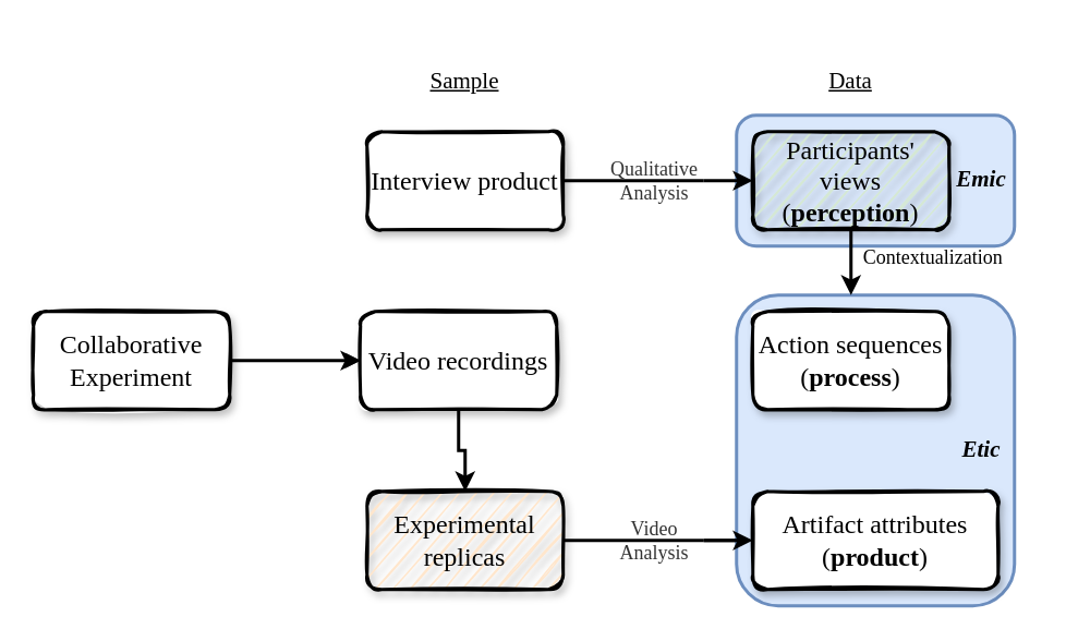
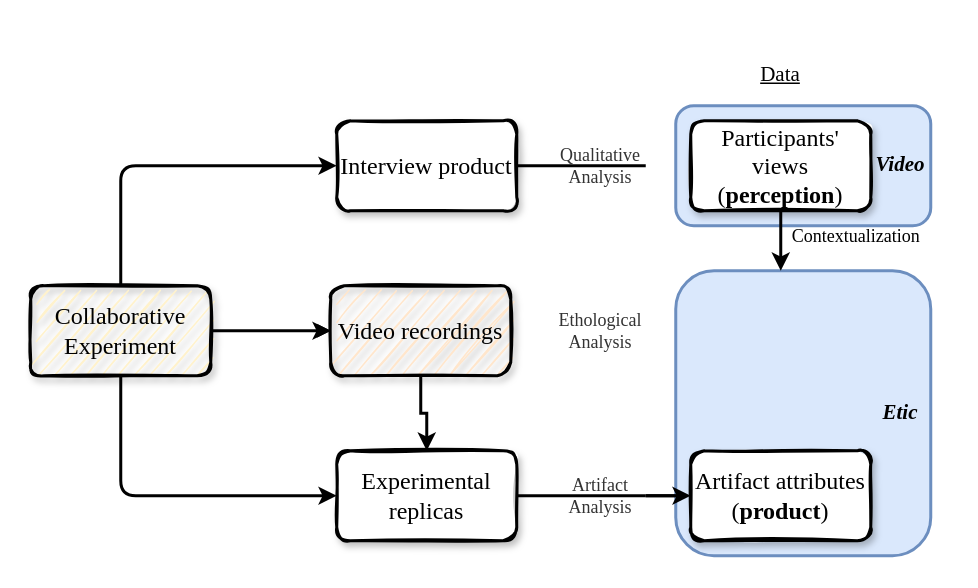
- <mxCell id="21" value="&lt;u&gt;Sample&lt;/u&gt;" style="rounded=0;whiteSpace=wrap;html=1;fontSize=14;fillColor=none;strokeColor=none;fontFamily=Georgia;" parent="1" vertex="1"><mxGeometry x="224" y="20" width="120" height="60" as="geometry" /></mxCell>
+ <mxCell id="5" value="" style="edgeStyle=orthogonalEdgeStyle;rounded=1;orthogonalLoop=1;jettySize=auto;html=1;entryX=0;entryY=0.5;entryDx=0;entryDy=0;strokeWidth=2;" parent="1" source="9" target="11" edge="1"><mxGeometry relative="1" as="geometry"><mxPoint x="80" y="80" as="targetPoint" /><Array as="points"><mxPoint x="80" y="110" /></Array></mxGeometry></mxCell>
- <mxCell id="10" value="" style="edgeStyle=orthogonalEdgeStyle;rounded=0;orthogonalLoop=1;jettySize=auto;html=1;fontSize=14;startArrow=none;strokeWidth=2;" parent="1" source="2" target="17" edge="1"><mxGeometry relative="1" as="geometry" /></mxCell>
- <mxCell id="17" value="&lt;span style=&quot;font-size: 16px;&quot;&gt;Participants' views (&lt;b&gt;perception&lt;/b&gt;)&lt;/span&gt;" style="whiteSpace=wrap;html=1;rounded=1;shadow=1;sketch=1;strokeWidth=2;fontFamily=Georgia;fillColor=#d5e8d4;" parent="1" vertex="1"><mxGeometry x="460" y="80" width="120" height="60" as="geometry" /></mxCell>
+ <mxCell id="17" value="&lt;span style=&quot;font-size: 16px;&quot;&gt;Participants' views (&lt;b&gt;perception&lt;/b&gt;)&lt;/span&gt;" style="whiteSpace=wrap;html=1;rounded=1;shadow=1;sketch=1;strokeWidth=2;fontFamily=Georgia;" parent="1" vertex="1"><mxGeometry x="460" y="80" width="120" height="60" as="geometry" /></mxCell>
- <mxCell id="24" value="&lt;i&gt;&lt;font style=&quot;font-size: 14px;&quot;&gt;&lt;b&gt;Emic&lt;/b&gt;&lt;/font&gt;&lt;/i&gt;" style="text;html=1;strokeColor=none;fillColor=none;align=center;verticalAlign=middle;whiteSpace=wrap;rounded=0;shadow=0;sketch=0;fontFamily=Georgia;" parent="1" vertex="1"><mxGeometry x="570" y="95" width="60" height="30" as="geometry" /></mxCell>
+ <mxCell id="24" value="&lt;i&gt;&lt;font style=&quot;font-size: 14px;&quot;&gt;&lt;b&gt;Video&lt;/b&gt;&lt;/font&gt;&lt;/i&gt;" style="text;html=1;strokeColor=none;fillColor=none;align=center;verticalAlign=middle;whiteSpace=wrap;rounded=0;shadow=0;sketch=0;fontFamily=Georgia;" parent="1" vertex="1"><mxGeometry x="570" y="95" width="60" height="30" as="geometry" /></mxCell>
- <mxCell id="9" value="&lt;font style=&quot;font-size: 16px;&quot;&gt;Collaborative Experiment&lt;/font&gt;" style="rounded=1;whiteSpace=wrap;html=1;shadow=1;sketch=1;glass=0;strokeWidth=2;fontFamily=Georgia;" parent="1" vertex="1"><mxGeometry x="20" y="190" width="120" height="60" as="geometry" /></mxCell>
+ <mxCell id="9" value="&lt;font style=&quot;font-size: 16px;&quot;&gt;Collaborative Experiment&lt;/font&gt;" style="rounded=1;whiteSpace=wrap;html=1;shadow=1;sketch=1;glass=0;strokeWidth=2;fontFamily=Georgia;fillColor=#fff2cc;" parent="1" vertex="1"><mxGeometry x="20" y="190" width="120" height="60" as="geometry" /></mxCell>
- <mxCell id="13" value="&lt;font style=&quot;font-size: 16px;&quot;&gt;Video recordings&lt;/font&gt;" style="whiteSpace=wrap;html=1;rounded=1;shadow=1;sketch=1;strokeWidth=2;fontFamily=Georgia;" parent="1" vertex="1"><mxGeometry x="220" y="190" width="120" height="60" as="geometry" /></mxCell>
+ <mxCell id="13" value="&lt;font style=&quot;font-size: 16px;&quot;&gt;Video recordings&lt;/font&gt;" style="whiteSpace=wrap;html=1;rounded=1;shadow=1;sketch=1;strokeWidth=2;fontFamily=Georgia;fillColor=#ffe6cc;" parent="1" vertex="1"><mxGeometry x="220" y="190" width="120" height="60" as="geometry" /></mxCell>
+ <mxCell id="23" value="Ethological&lt;br style=&quot;font-size: 12px;&quot;&gt;Analysis" style="text;html=1;strokeColor=#666666;fillColor=#f5f5f5;align=center;verticalAlign=middle;whiteSpace=wrap;rounded=0;fontSize=12;fontColor=#333333;opacity=0;fontFamily=Georgia;" parent="1" vertex="1"><mxGeometry x="370" y="205" width="60" height="30" as="geometry" /></mxCell>
- <mxCell id="18" value="&lt;span style=&quot;font-size: 16px;&quot;&gt;Action sequences (&lt;b&gt;process&lt;/b&gt;)&lt;/span&gt;" style="whiteSpace=wrap;html=1;rounded=1;shadow=1;sketch=1;strokeWidth=2;fontFamily=Georgia;" parent="1" vertex="1"><mxGeometry x="460" y="190" width="120" height="60" as="geometry" /></mxCell>
+ <mxCell id="8" value="" style="edgeStyle=orthogonalEdgeStyle;rounded=1;orthogonalLoop=1;jettySize=auto;html=1;entryX=0;entryY=0.5;entryDx=0;entryDy=0;strokeWidth=2;" parent="1" source="9" target="15" edge="1"><mxGeometry relative="1" as="geometry"><mxPoint x="160" y="360" as="targetPoint" /><Array as="points"><mxPoint x="80" y="330" /></Array></mxGeometry></mxCell>
- <mxCell id="15" value="&lt;font style=&quot;font-size: 16px;&quot;&gt;Experimental &lt;br&gt;replicas&lt;/font&gt;" style="whiteSpace=wrap;html=1;rounded=1;shadow=1;sketch=1;strokeWidth=2;fontFamily=Georgia;fillColor=#ffe6cc;" parent="1" vertex="1"><mxGeometry x="224" y="300" width="120" height="60" as="geometry" /></mxCell>
+ <mxCell id="15" value="&lt;font style=&quot;font-size: 16px;&quot;&gt;Experimental &lt;br&gt;replicas&lt;/font&gt;" style="whiteSpace=wrap;html=1;rounded=1;shadow=1;sketch=1;strokeWidth=2;fontFamily=Georgia;" parent="1" vertex="1"><mxGeometry x="224" y="300" width="120" height="60" as="geometry" /></mxCell>
- <mxCell id="28" value="Video&lt;br&gt;Analysis" style="text;html=1;strokeColor=#666666;fillColor=#f5f5f5;align=center;verticalAlign=middle;whiteSpace=wrap;rounded=0;fontSize=12;fontColor=#333333;opacity=0;fontFamily=Georgia;" parent="1" vertex="1"><mxGeometry x="370" y="315" width="60" height="30" as="geometry" /></mxCell>
+ <mxCell id="28" value="Artifact&lt;br&gt;Analysis" style="text;html=1;strokeColor=#666666;fillColor=#f5f5f5;align=center;verticalAlign=middle;whiteSpace=wrap;rounded=0;fontSize=12;fontColor=#333333;opacity=0;fontFamily=Georgia;" parent="1" vertex="1"><mxGeometry x="370" y="315" width="60" height="30" as="geometry" /></mxCell>
- <mxCell id="19" value="&lt;span style=&quot;font-size: 16px;&quot;&gt;Artifact attributes (&lt;b&gt;product&lt;/b&gt;)&lt;/span&gt;" style="whiteSpace=wrap;html=1;rounded=1;shadow=1;sketch=1;strokeWidth=2;fontFamily=Georgia;" parent="1" vertex="1"><mxGeometry x="460" y="300" width="150" height="60" as="geometry" /></mxCell>
+ <mxCell id="19" value="&lt;span style=&quot;font-size: 16px;&quot;&gt;Artifact attributes (&lt;b&gt;product&lt;/b&gt;)&lt;/span&gt;" style="whiteSpace=wrap;html=1;rounded=1;shadow=1;sketch=1;strokeWidth=2;fontFamily=Georgia;" parent="1" vertex="1"><mxGeometry x="460" y="300" width="120" height="60" as="geometry" /></mxCell>
